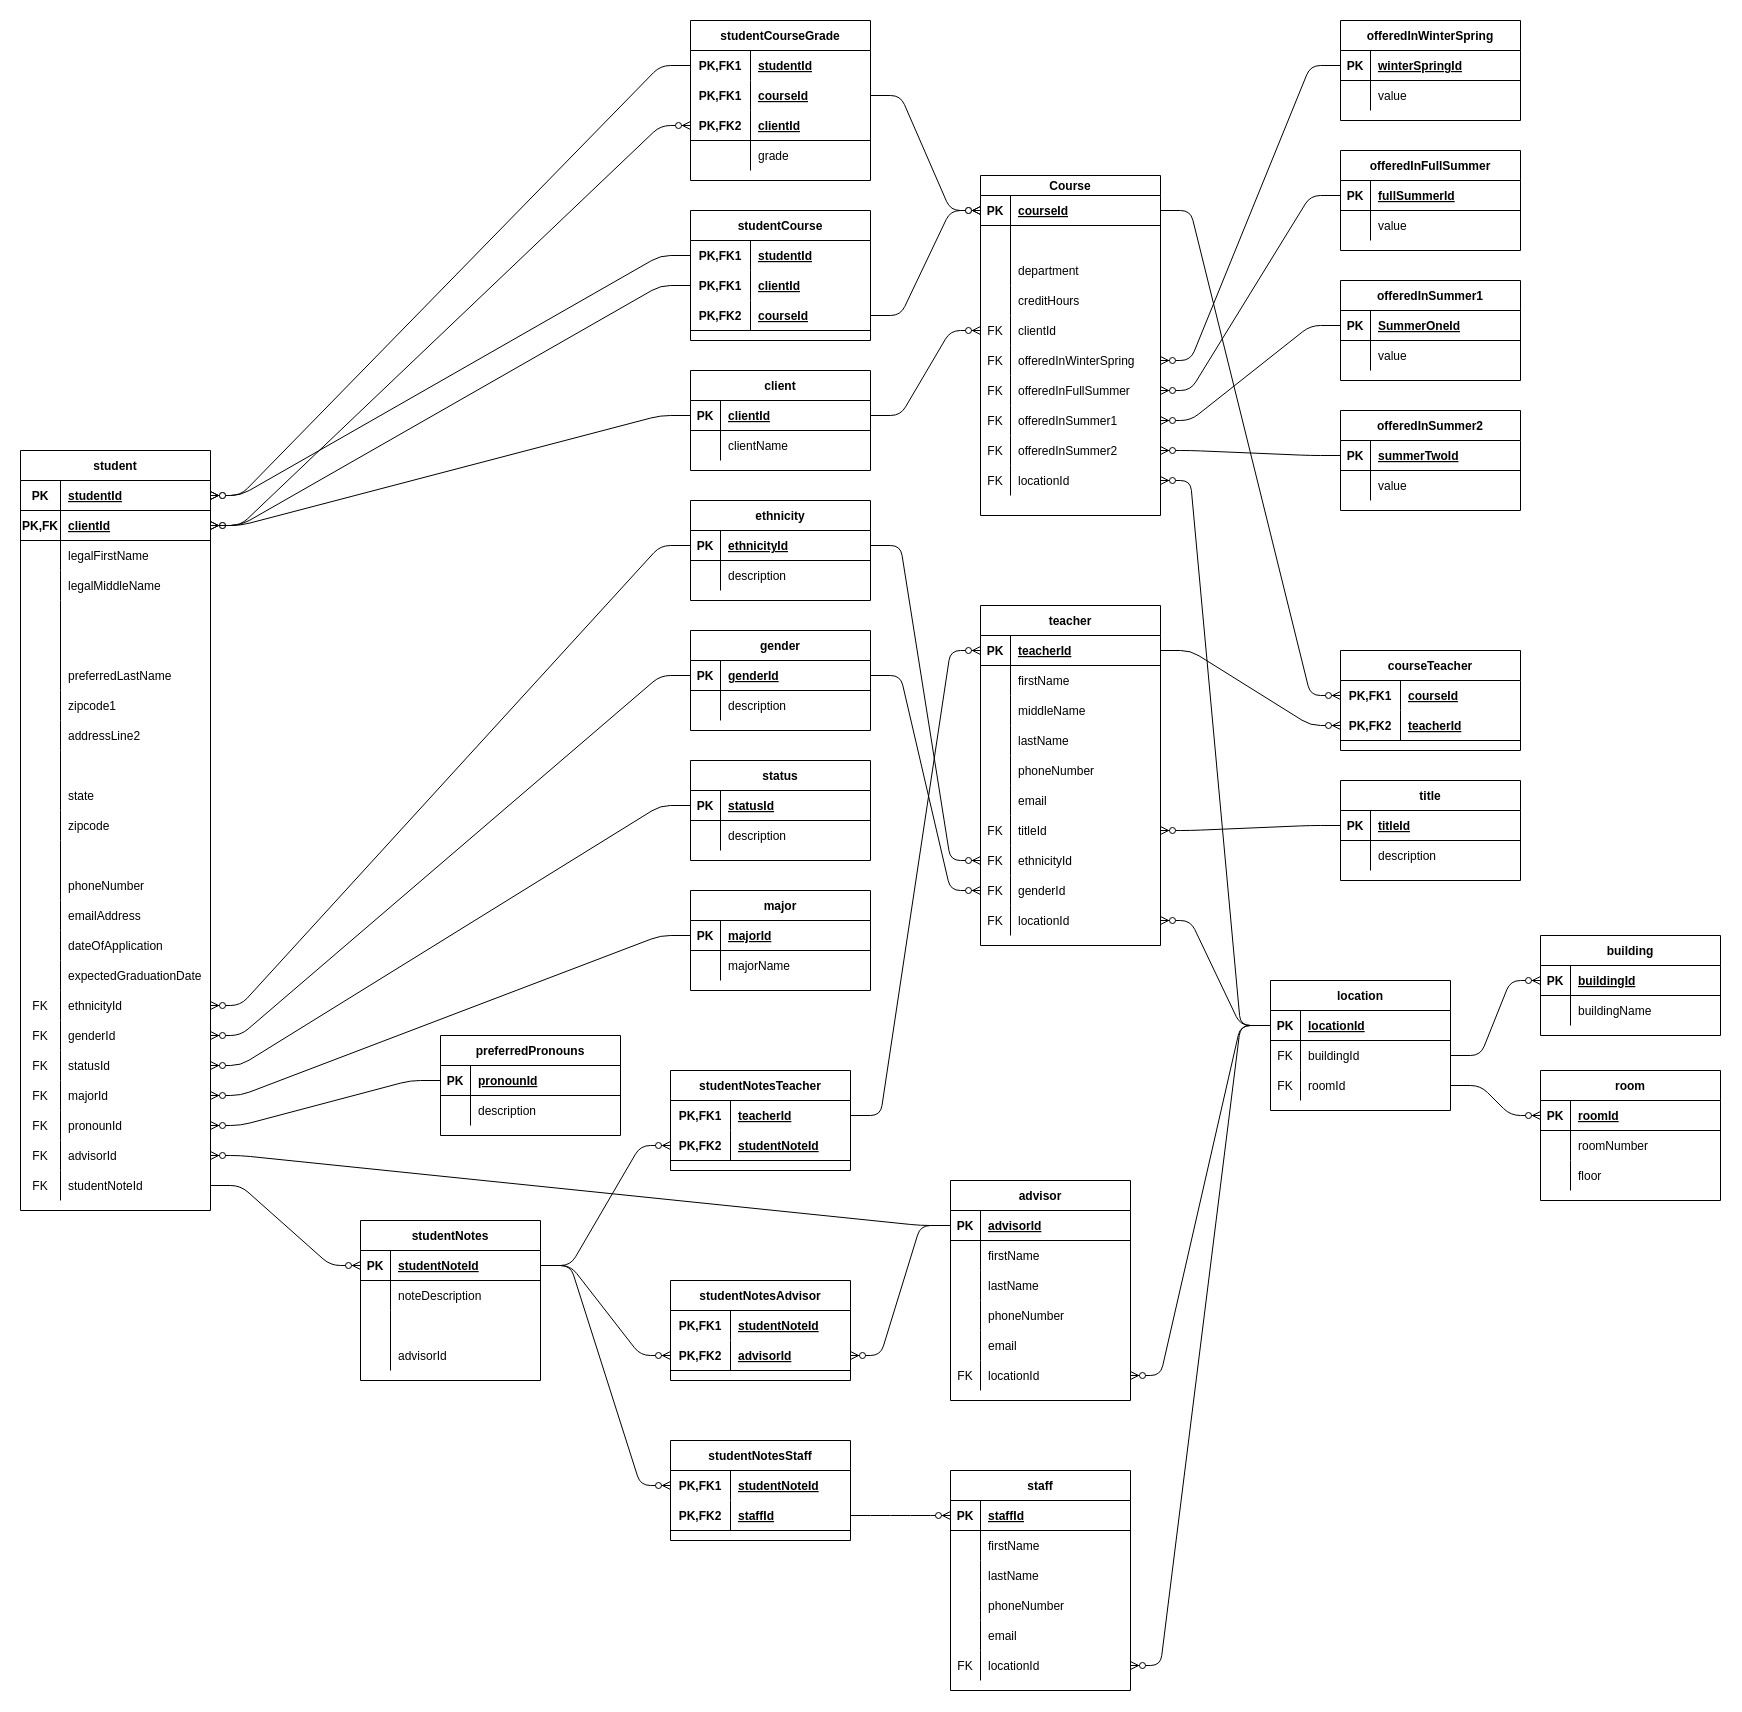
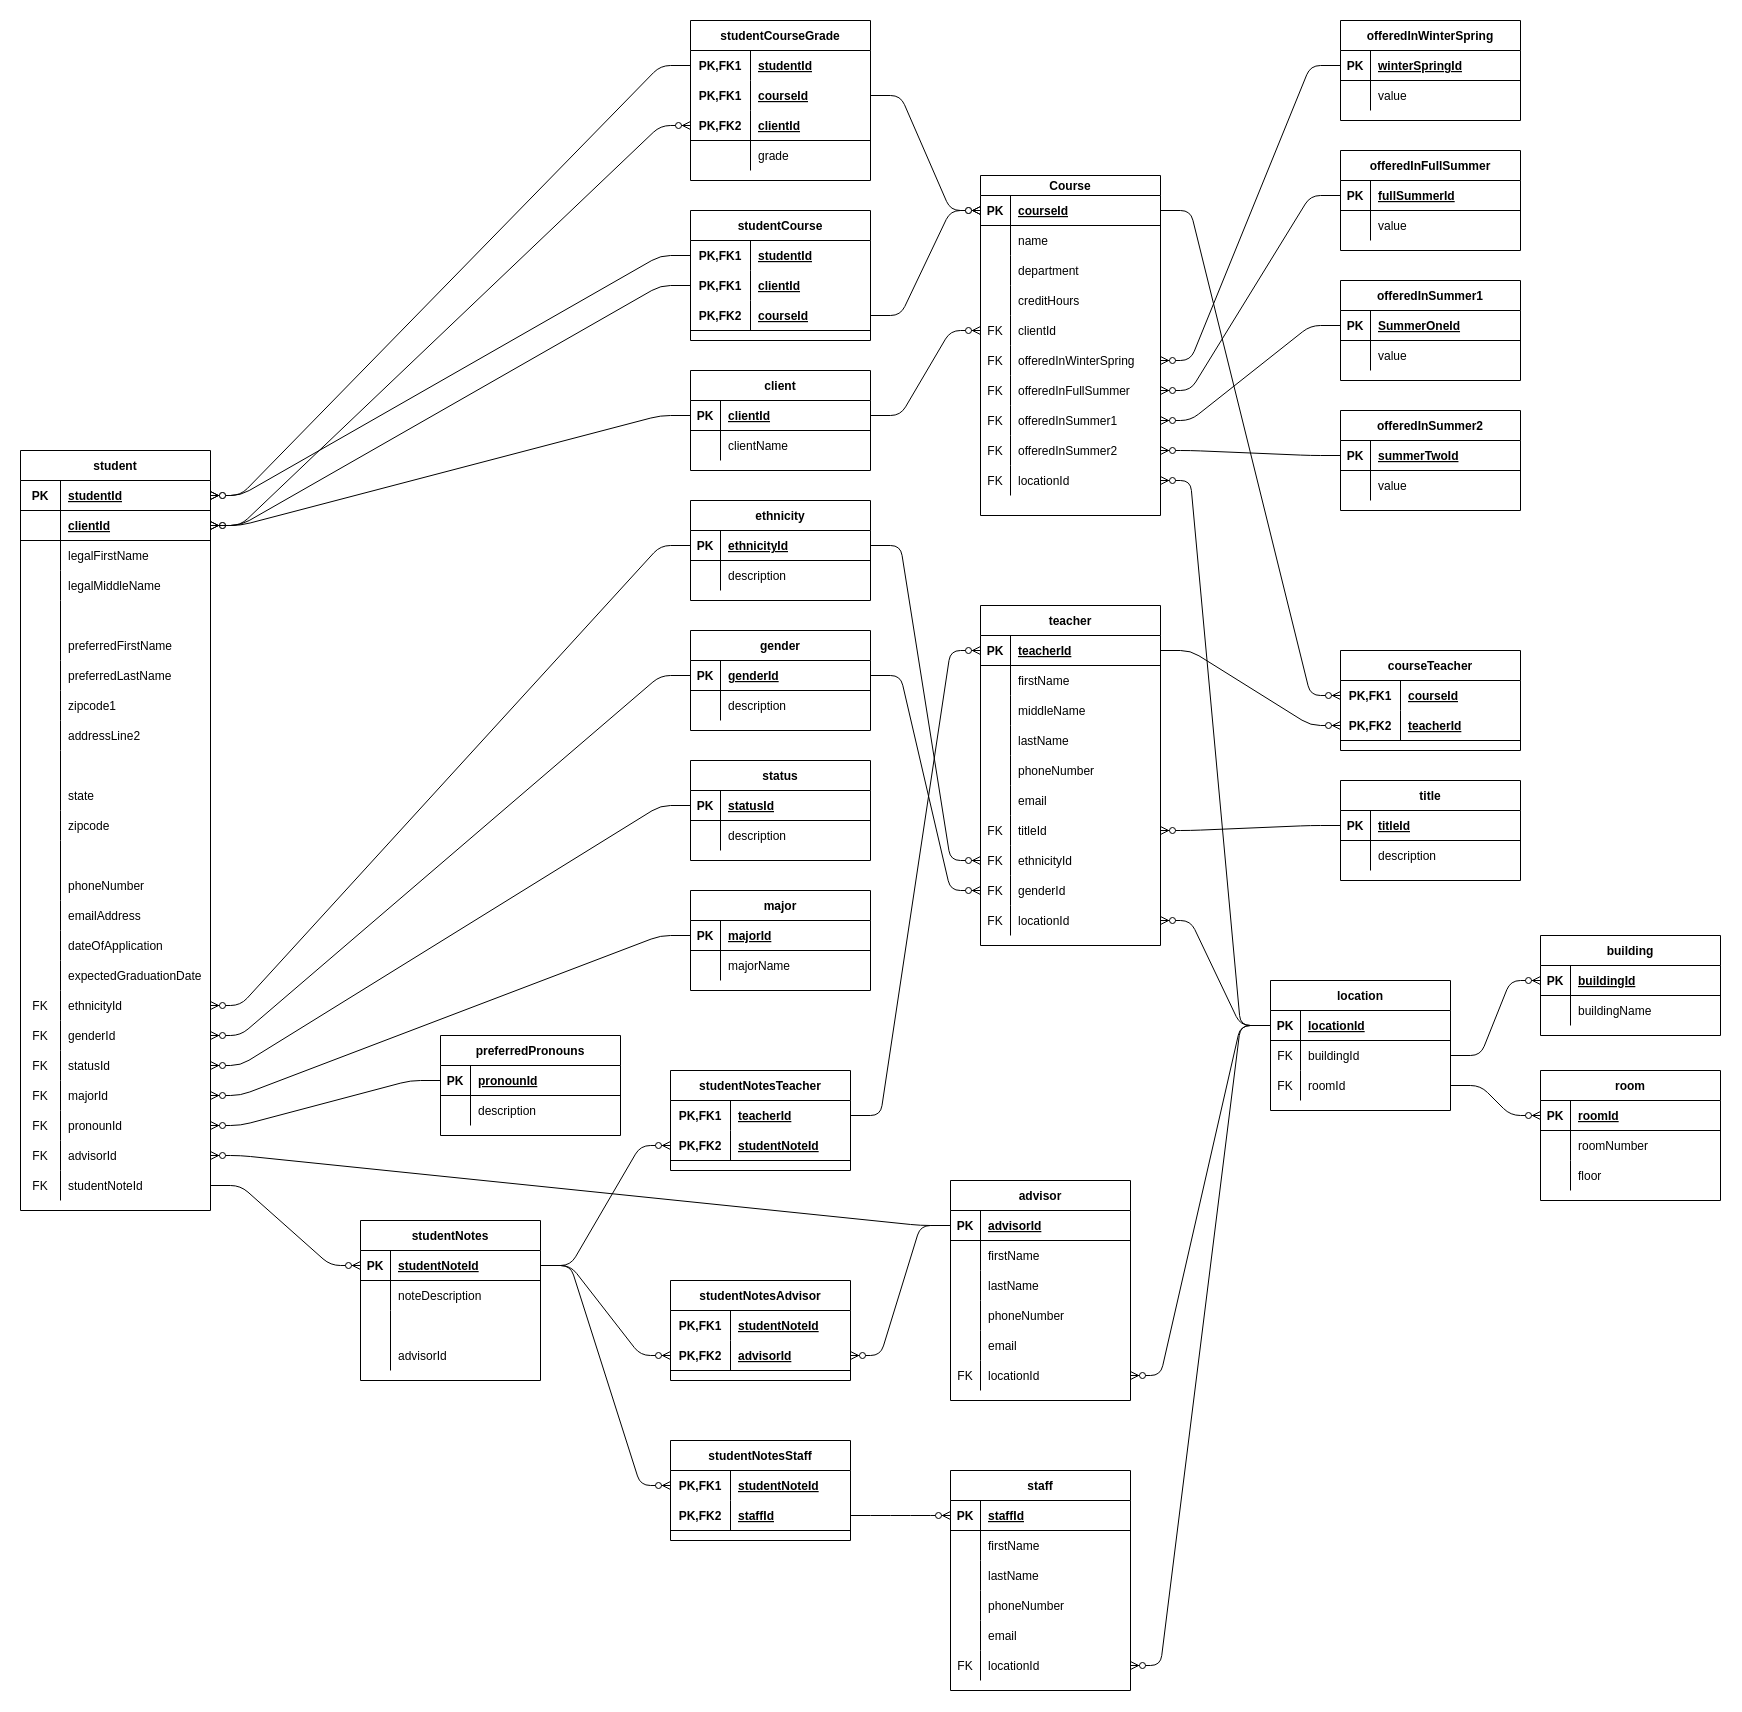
+ <mxCell id="17" value="name" style="shape=partialRectangle;connectable=0;fillColor=none;top=0;left=0;bottom=0;right=0;align=left;spacingLeft=6;overflow=hidden;" parent="15" vertex="1"><mxGeometry x="30" width="150" height="30" as="geometry" /></mxCell>
- <mxCell id="110" value="PK,FK" style="shape=partialRectangle;connectable=0;fillColor=none;top=0;left=0;bottom=0;right=0;fontStyle=1;overflow=hidden;" parent="109" vertex="1"><mxGeometry width="40" height="30" as="geometry" /></mxCell>
+ <mxCell id="122" value="preferredFirstName" style="shape=partialRectangle;connectable=0;fillColor=none;top=0;left=0;bottom=0;right=0;align=left;spacingLeft=6;overflow=hidden;" parent="120" vertex="1"><mxGeometry x="40" width="150" height="30" as="geometry" /></mxCell>
